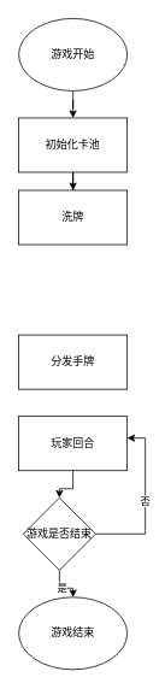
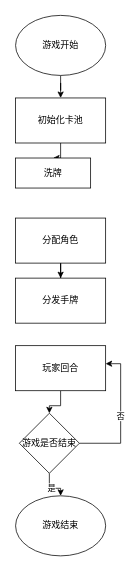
- <mxCell id="15" value="洗牌" style="rounded=0;whiteSpace=wrap;html=1;" vertex="1" parent="1"><mxGeometry x="20" y="210" width="120" height="60" as="geometry" /></mxCell>
+ <mxCell id="15" value="洗牌" style="rounded=0;whiteSpace=wrap;html=1;" vertex="1" parent="1"><mxGeometry x="20" y="210" width="100" height="40" as="geometry" /></mxCell>
+ <mxCell id="6" value="分配角色" style="whiteSpace=wrap;html=1;" parent="1" vertex="1"><mxGeometry x="20" y="290" width="120" height="60" as="geometry" /></mxCell>
+ <mxCell id="5" value="" style="edgeStyle=orthogonalEdgeStyle;rounded=0;orthogonalLoop=1;jettySize=auto;html=1;" parent="1" source="6" target="7" edge="1"><mxGeometry relative="1" as="geometry" /></mxCell>
